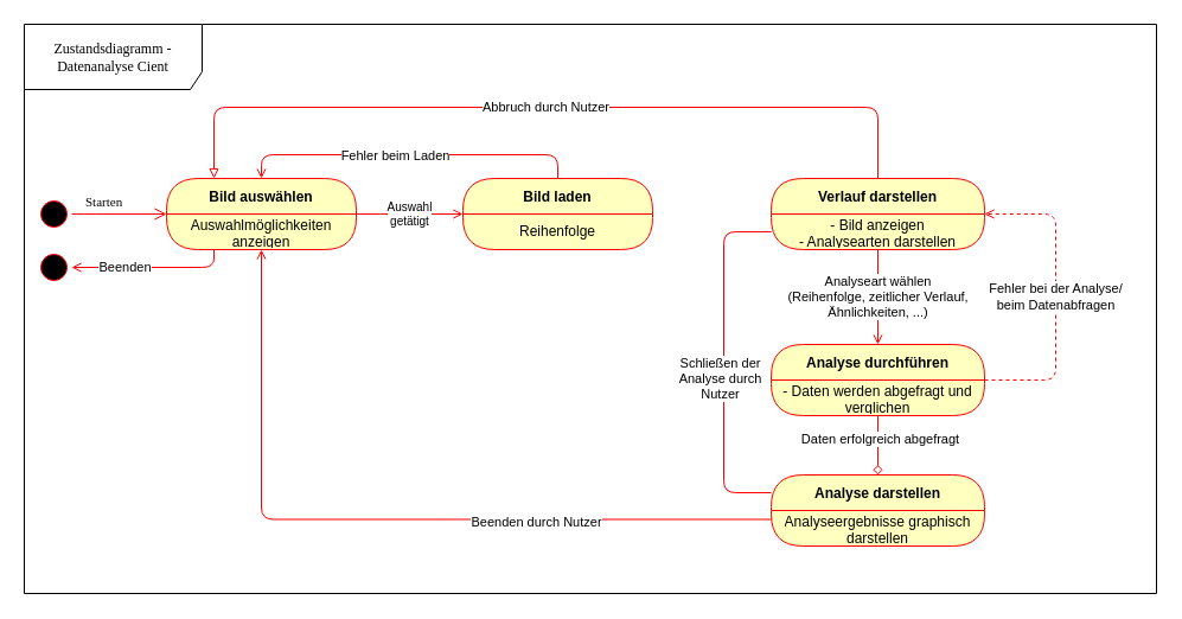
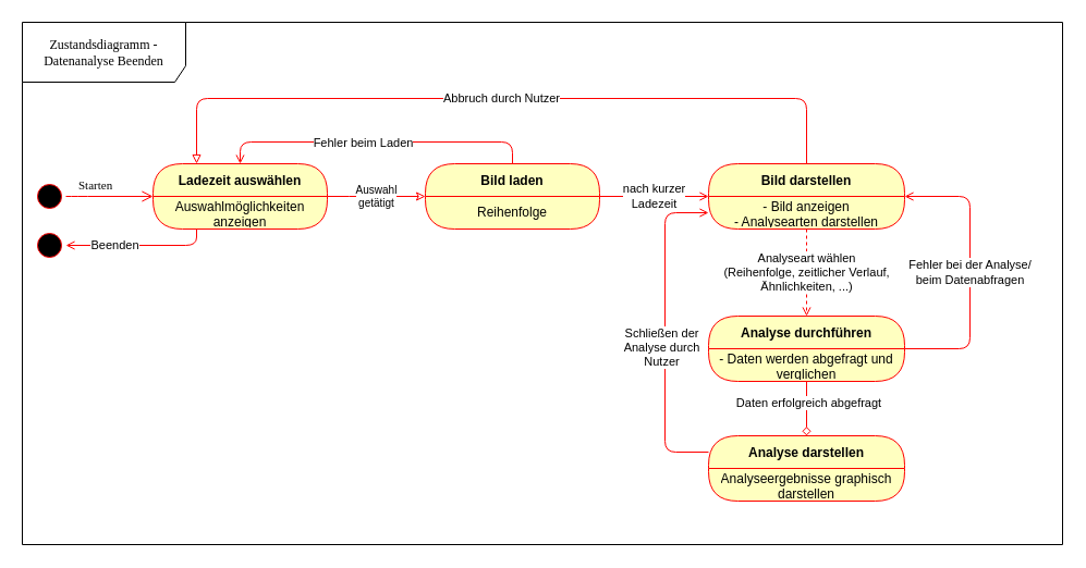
- <mxCell id="3" value="Zustandsdiagramm - Datenanalyse Cient " style="shape=umlFrame;whiteSpace=wrap;html=1;rounded=1;shadow=0;comic=0;labelBackgroundColor=none;strokeWidth=1;fontFamily=Verdana;fontSize=12;align=center;width=150;height=55;" parent="1" vertex="1"><mxGeometry x="20" y="20" width="955" height="480" as="geometry" /></mxCell>
+ <mxCell id="3" value="Zustandsdiagramm - Datenanalyse Beenden " style="shape=umlFrame;whiteSpace=wrap;html=1;rounded=1;shadow=0;comic=0;labelBackgroundColor=none;strokeWidth=1;fontFamily=Verdana;fontSize=12;align=center;width=150;height=55;" parent="1" vertex="1"><mxGeometry x="20" y="20" width="955" height="480" as="geometry" /></mxCell>
- <mxCell id="5" value="Bild auswählen" style="swimlane;fontStyle=1;align=center;verticalAlign=middle;childLayout=stackLayout;horizontal=1;startSize=30;horizontalStack=0;resizeParent=0;resizeLast=1;container=0;fontColor=#000000;collapsible=0;rounded=1;arcSize=30;strokeColor=#ff0000;fillColor=#ffffc0;swimlaneFillColor=#ffffc0;dropTarget=0;" vertex="1" parent="1"><mxGeometry x="140" y="150" width="160" height="60" as="geometry" /></mxCell>
+ <mxCell id="5" value="Ladezeit auswählen" style="swimlane;fontStyle=1;align=center;verticalAlign=middle;childLayout=stackLayout;horizontal=1;startSize=30;horizontalStack=0;resizeParent=0;resizeLast=1;container=0;fontColor=#000000;collapsible=0;rounded=1;arcSize=30;strokeColor=#ff0000;fillColor=#ffffc0;swimlaneFillColor=#ffffc0;dropTarget=0;" vertex="1" parent="1"><mxGeometry x="140" y="150" width="160" height="60" as="geometry" /></mxCell>
- <mxCell id="12" value="Verlauf darstellen" style="swimlane;fontStyle=1;align=center;verticalAlign=middle;childLayout=stackLayout;horizontal=1;startSize=30;horizontalStack=0;resizeParent=0;resizeLast=1;container=0;fontColor=#000000;collapsible=0;rounded=1;arcSize=30;strokeColor=#ff0000;fillColor=#ffffc0;swimlaneFillColor=#ffffc0;dropTarget=0;" vertex="1" parent="1"><mxGeometry x="650" y="150" width="180" height="60" as="geometry" /></mxCell>
+ <mxCell id="12" value="Bild darstellen" style="swimlane;fontStyle=1;align=center;verticalAlign=middle;childLayout=stackLayout;horizontal=1;startSize=30;horizontalStack=0;resizeParent=0;resizeLast=1;container=0;fontColor=#000000;collapsible=0;rounded=1;arcSize=30;strokeColor=#ff0000;fillColor=#ffffc0;swimlaneFillColor=#ffffc0;dropTarget=0;" vertex="1" parent="1"><mxGeometry x="650" y="150" width="180" height="60" as="geometry" /></mxCell>
- <mxCell id="14" value="&lt;div style=&quot;font-size: 10px&quot;&gt;&lt;font style=&quot;font-size: 10px&quot;&gt;Auswahl&lt;/font&gt;&lt;/div&gt;&lt;div style=&quot;font-size: 10px&quot;&gt;&lt;font style=&quot;font-size: 10px&quot;&gt;getätigt&lt;br&gt;&lt;/font&gt;&lt;/div&gt;" style="edgeStyle=orthogonalEdgeStyle;rounded=1;orthogonalLoop=1;jettySize=auto;html=1;exitX=1;exitY=0;exitDx=0;exitDy=0;entryX=0;entryY=0;entryDx=0;entryDy=0;strokeColor=#FF0000;endArrow=open;endFill=0;" edge="1" parent="1" source="6" target="10"><mxGeometry relative="1" as="geometry"><Array as="points"><mxPoint x="330" y="180" /><mxPoint x="330" y="180" /></Array></mxGeometry></mxCell>
+ <mxCell id="14" value="&lt;div style=&quot;font-size: 10px&quot;&gt;&lt;font style=&quot;font-size: 10px&quot;&gt;Auswahl&lt;/font&gt;&lt;/div&gt;&lt;div style=&quot;font-size: 10px&quot;&gt;&lt;font style=&quot;font-size: 10px&quot;&gt;getätigt&lt;br&gt;&lt;/font&gt;&lt;/div&gt;" style="edgeStyle=orthogonalEdgeStyle;rounded=1;orthogonalLoop=1;jettySize=auto;html=1;exitX=1;exitY=0;exitDx=0;exitDy=0;entryX=0;entryY=0;entryDx=0;entryDy=0;strokeColor=#FF0000;endArrow=classic;endFill=0;" edge="1" parent="1" source="6" target="10"><mxGeometry relative="1" as="geometry"><Array as="points"><mxPoint x="330" y="180" /><mxPoint x="330" y="180" /></Array></mxGeometry></mxCell>
+ <mxCell id="15" value="&lt;div&gt;nach kurzer&lt;/div&gt;&lt;div&gt;Ladezeit&lt;br&gt;&lt;/div&gt;" style="edgeStyle=orthogonalEdgeStyle;rounded=1;orthogonalLoop=1;jettySize=auto;html=1;exitX=1;exitY=0;exitDx=0;exitDy=0;entryX=0;entryY=0;entryDx=0;entryDy=0;fontSize=11;endArrow=open;endFill=0;strokeColor=#FF0000;" edge="1" parent="1" source="10" target="13"><mxGeometry relative="1" as="geometry"><Array as="points"><mxPoint x="600" y="180" /><mxPoint x="600" y="180" /></Array></mxGeometry></mxCell>
- <mxCell id="24" style="edgeStyle=orthogonalEdgeStyle;rounded=1;orthogonalLoop=1;jettySize=auto;html=1;exitX=0;exitY=0.25;exitDx=0;exitDy=0;entryX=0;entryY=0.5;entryDx=0;entryDy=0;fontSize=11;endArrow=none;endFill=0;strokeColor=#FF0000;" edge="1" parent="1" source="26" target="13"><mxGeometry relative="1" as="geometry"><Array as="points"><mxPoint x="610" y="415" /><mxPoint x="610" y="195" /></Array></mxGeometry></mxCell>
+ <mxCell id="24" style="edgeStyle=orthogonalEdgeStyle;rounded=1;orthogonalLoop=1;jettySize=auto;html=1;exitX=0;exitY=0.25;exitDx=0;exitDy=0;entryX=0;entryY=0.5;entryDx=0;entryDy=0;fontSize=11;endArrow=open;endFill=0;strokeColor=#FF0000;" edge="1" parent="1" source="26" target="13"><mxGeometry relative="1" as="geometry"><Array as="points"><mxPoint x="610" y="415" /><mxPoint x="610" y="195" /></Array></mxGeometry></mxCell>
- <mxCell id="21" value="&lt;div&gt;Analyseart wählen&lt;/div&gt;&lt;div&gt;(Reihenfolge, zeitlicher Verlauf, &lt;br&gt;&lt;/div&gt;&lt;div&gt;Ähnlichkeiten, ...)&lt;br&gt;&lt;/div&gt;" style="edgeStyle=orthogonalEdgeStyle;rounded=1;orthogonalLoop=1;jettySize=auto;html=1;exitX=0.5;exitY=1;exitDx=0;exitDy=0;entryX=0.5;entryY=0;entryDx=0;entryDy=0;fontSize=11;endArrow=open;endFill=0;strokeColor=#FF0000;" edge="1" parent="1" source="13" target="19"><mxGeometry relative="1" as="geometry" /></mxCell>
+ <mxCell id="21" value="&lt;div&gt;Analyseart wählen&lt;/div&gt;&lt;div&gt;(Reihenfolge, zeitlicher Verlauf, &lt;br&gt;&lt;/div&gt;&lt;div&gt;Ähnlichkeiten, ...)&lt;br&gt;&lt;/div&gt;" style="edgeStyle=orthogonalEdgeStyle;rounded=1;orthogonalLoop=1;jettySize=auto;html=1;exitX=0.5;exitY=1;exitDx=0;exitDy=0;entryX=0.5;entryY=0;entryDx=0;entryDy=0;fontSize=11;endArrow=open;endFill=0;strokeColor=#FF0000;dashed=1;" edge="1" parent="1" source="13" target="19"><mxGeometry relative="1" as="geometry" /></mxCell>
- <mxCell id="28" value="&lt;div&gt;Fehler bei der Analyse/&lt;/div&gt;&lt;div&gt;beim Datenabfragen&lt;br&gt;&lt;/div&gt;" style="edgeStyle=orthogonalEdgeStyle;rounded=1;orthogonalLoop=1;jettySize=auto;html=1;exitX=1;exitY=0;exitDx=0;exitDy=0;entryX=1;entryY=0;entryDx=0;entryDy=0;fontSize=11;endArrow=open;endFill=0;strokeColor=#FF0000;dashed=1;" edge="1" parent="1" source="20" target="13"><mxGeometry relative="1" as="geometry"><Array as="points"><mxPoint x="890" y="320" /><mxPoint x="890" y="180" /></Array></mxGeometry></mxCell>
+ <mxCell id="28" value="&lt;div&gt;Fehler bei der Analyse/&lt;/div&gt;&lt;div&gt;beim Datenabfragen&lt;br&gt;&lt;/div&gt;" style="edgeStyle=orthogonalEdgeStyle;rounded=1;orthogonalLoop=1;jettySize=auto;html=1;exitX=1;exitY=0;exitDx=0;exitDy=0;entryX=1;entryY=0;entryDx=0;entryDy=0;fontSize=11;endArrow=open;endFill=0;strokeColor=#FF0000;" edge="1" parent="1" source="20" target="13"><mxGeometry relative="1" as="geometry"><Array as="points"><mxPoint x="890" y="320" /><mxPoint x="890" y="180" /></Array></mxGeometry></mxCell>
- <mxCell id="29" style="edgeStyle=orthogonalEdgeStyle;rounded=1;orthogonalLoop=1;jettySize=auto;html=1;exitX=0;exitY=0.25;exitDx=0;exitDy=0;entryX=0.5;entryY=1;entryDx=0;entryDy=0;fontSize=11;endArrow=open;endFill=0;strokeColor=#FF0000;" edge="1" parent="1" source="27" target="6"><mxGeometry relative="1" as="geometry" /></mxCell>
- <mxCell id="30" value="Beenden durch Nutzer" style="edgeLabel;html=1;align=center;verticalAlign=middle;resizable=0;points=[];fontSize=11;" vertex="1" connectable="0" parent="29"><mxGeometry x="-0.445" y="2" relative="1" as="geometry"><mxPoint x="-17" as="offset" /></mxGeometry></mxCell>
